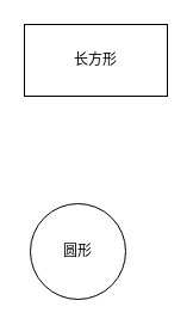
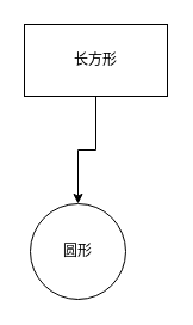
+ <mxCell id="2" style="edgeStyle=orthogonalEdgeStyle;rounded=0;orthogonalLoop=1;jettySize=auto;html=1;" edge="1" parent="1" source="3" target="4"><mxGeometry relative="1" as="geometry" /></mxCell>
